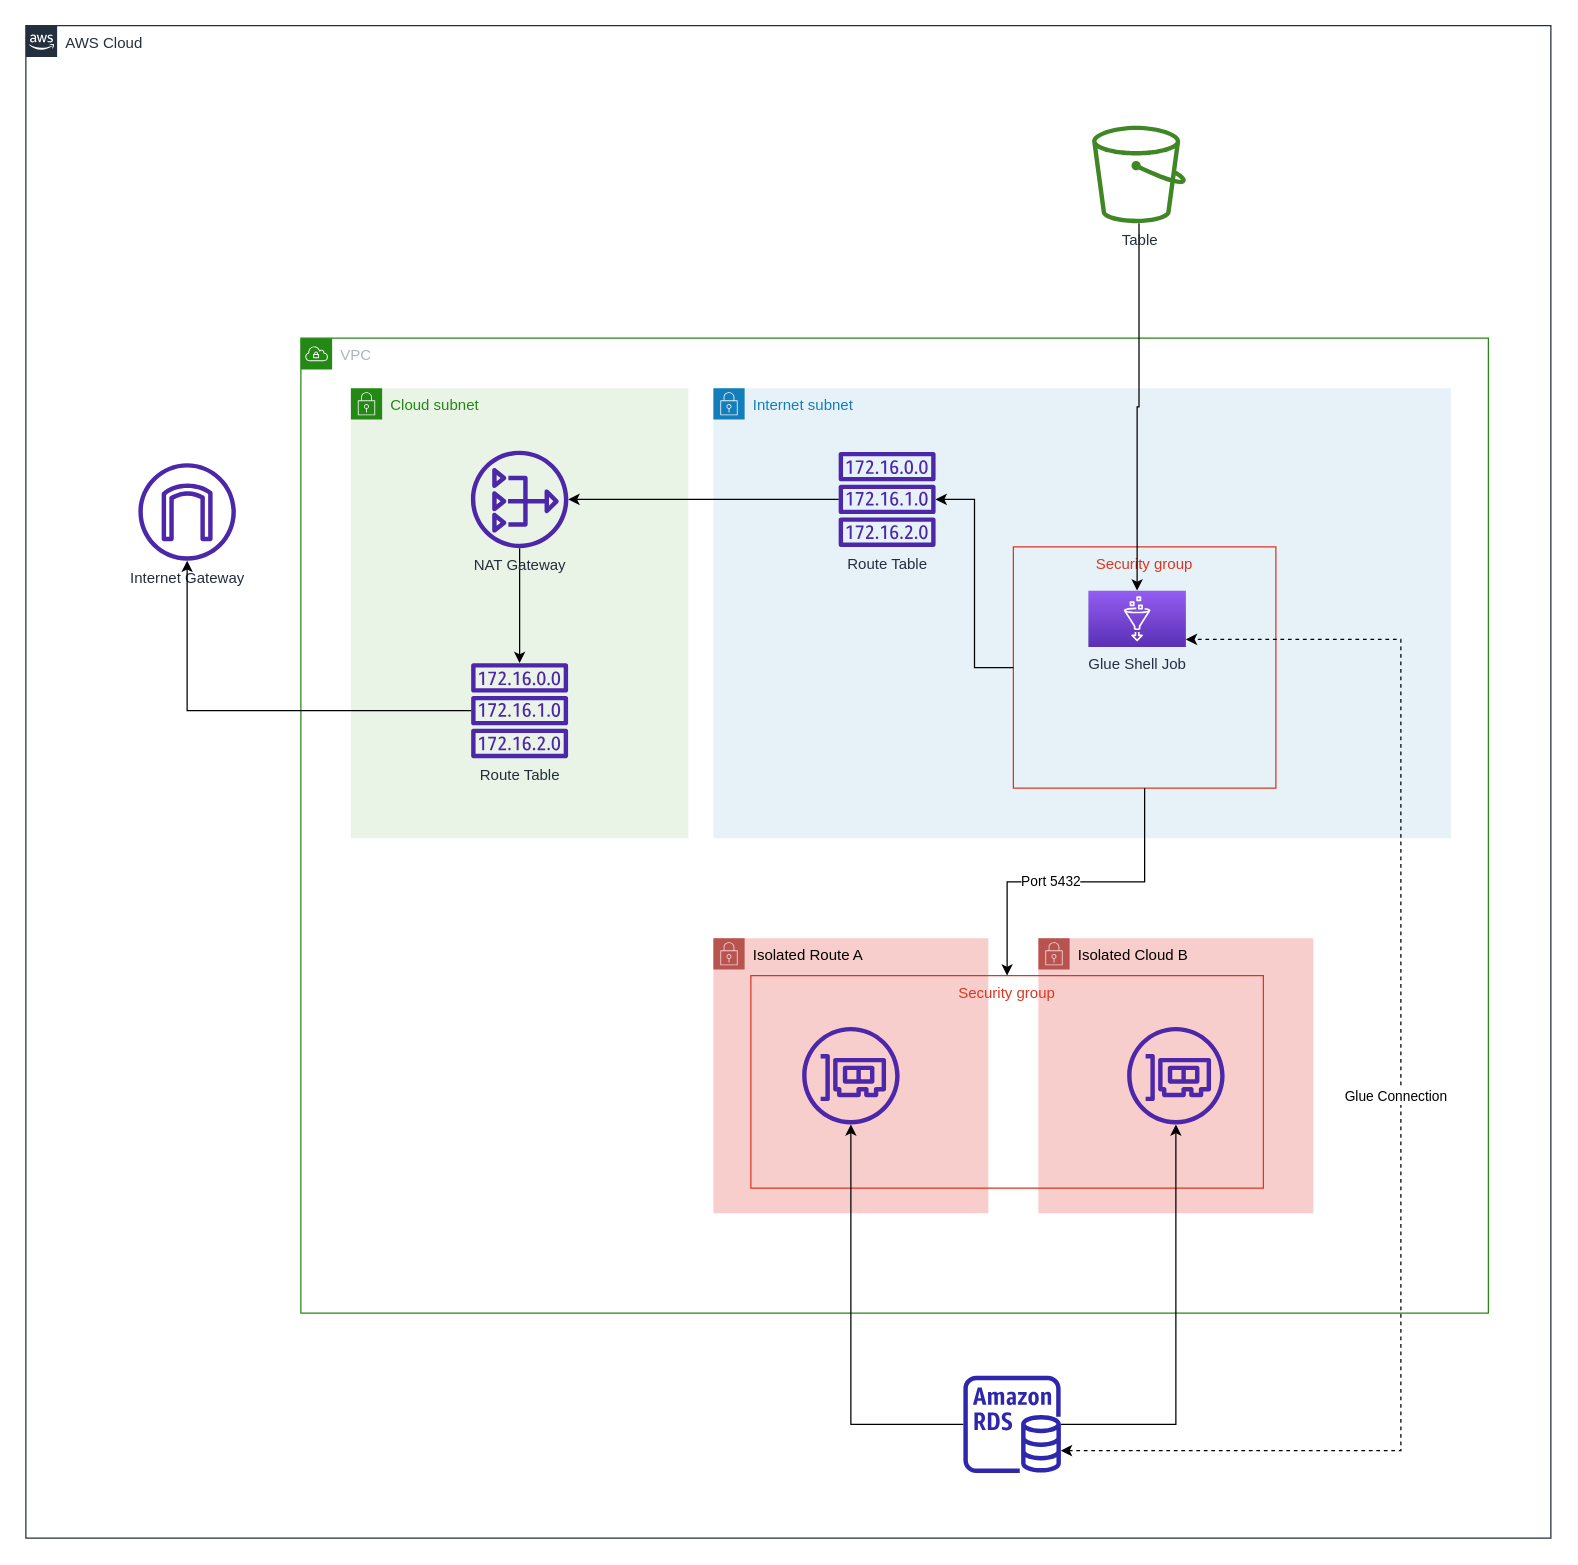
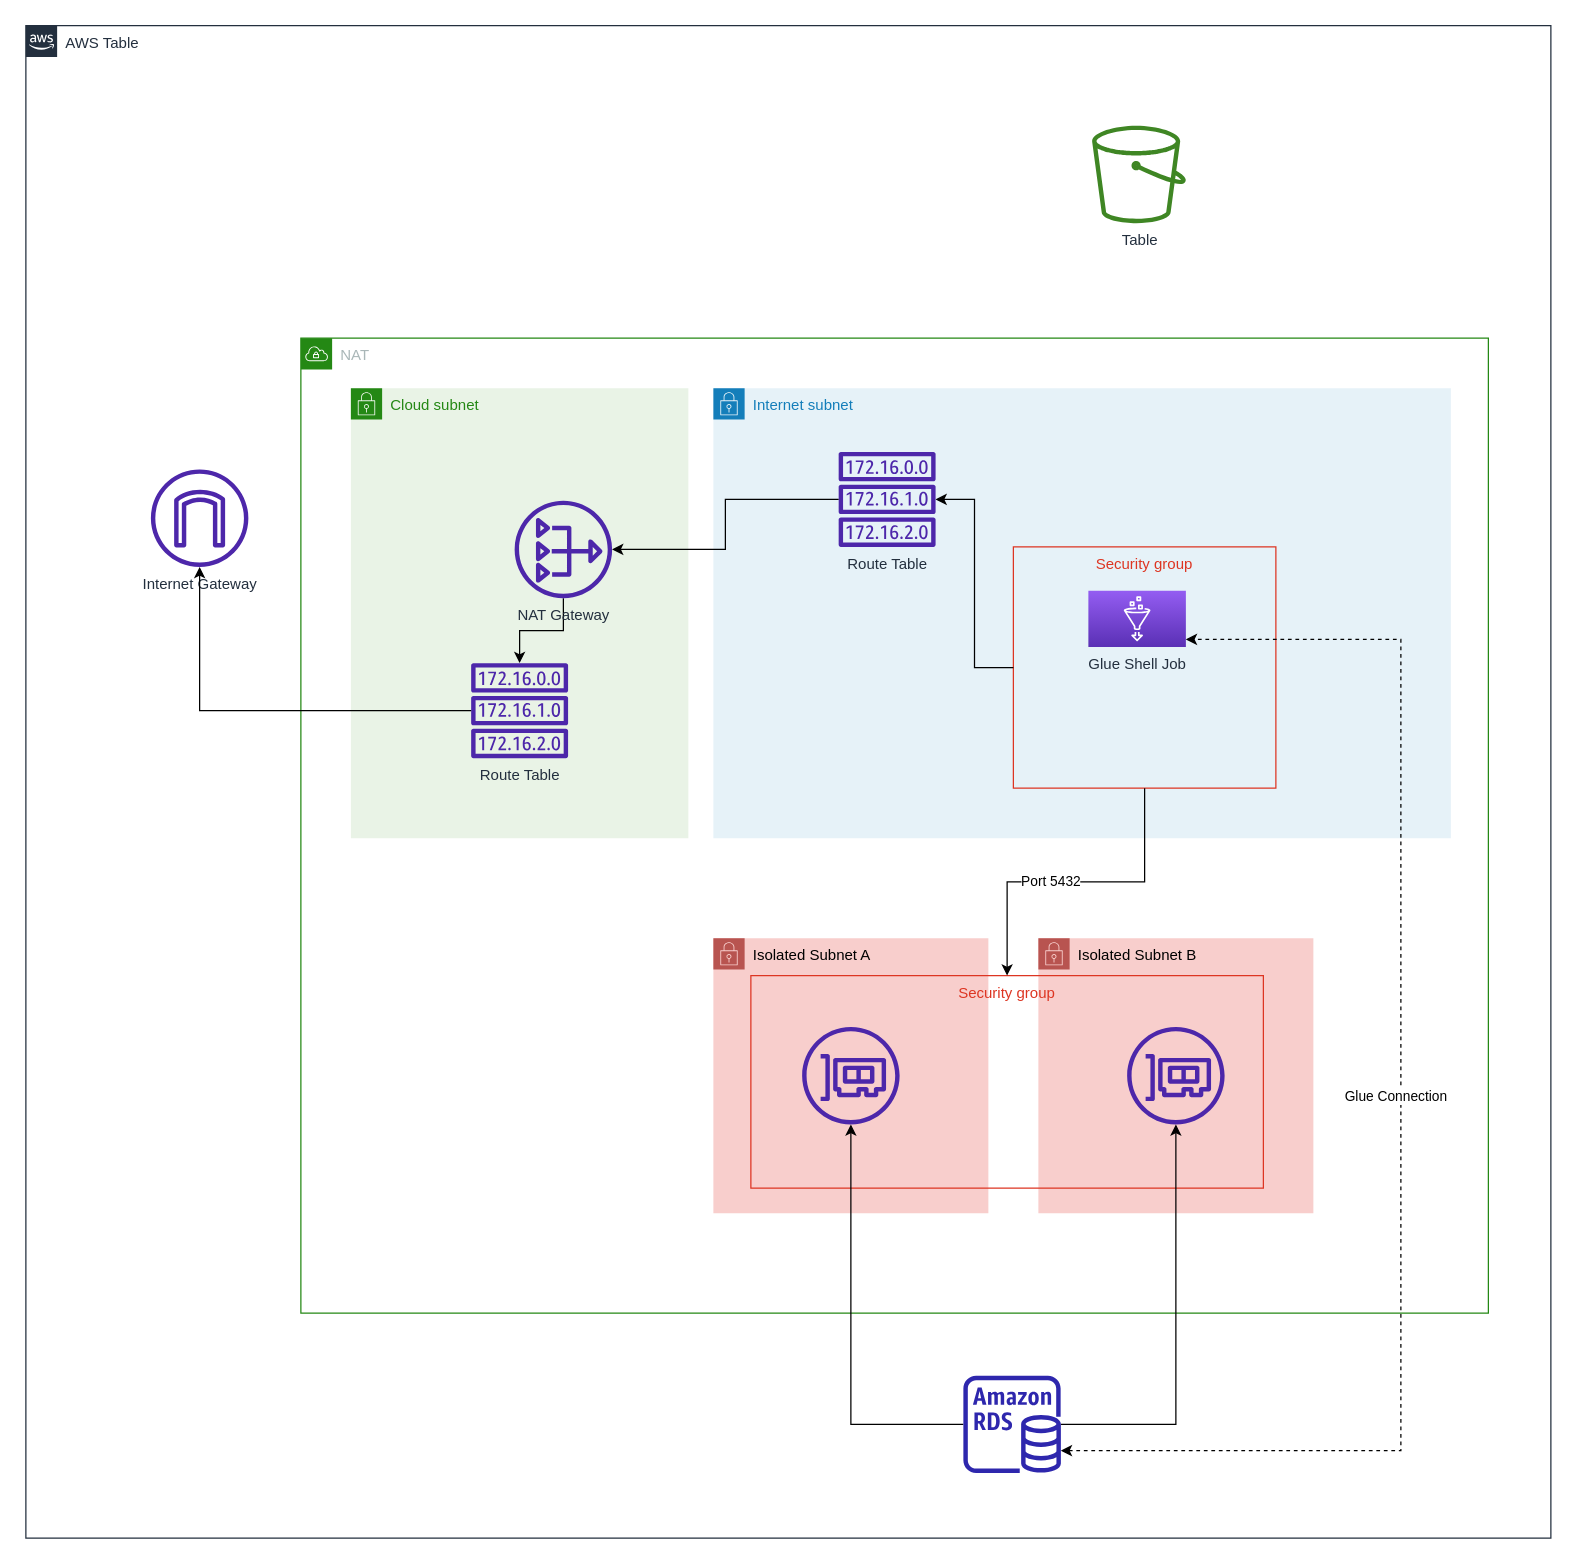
- <mxCell id="2" value="AWS Cloud" style="points=[[0,0],[0.25,0],[0.5,0],[0.75,0],[1,0],[1,0.25],[1,0.5],[1,0.75],[1,1],[0.75,1],[0.5,1],[0.25,1],[0,1],[0,0.75],[0,0.5],[0,0.25]];outlineConnect=0;gradientColor=none;html=1;whiteSpace=wrap;fontSize=12;fontStyle=0;container=1;pointerEvents=0;collapsible=0;recursiveResize=0;shape=mxgraph.aws4.group;grIcon=mxgraph.aws4.group_aws_cloud_alt;strokeColor=#232F3E;fillColor=none;verticalAlign=top;align=left;spacingLeft=30;fontColor=#232F3E;dashed=0;" vertex="1" parent="1"><mxGeometry x="20" y="20" width="1220" height="1210" as="geometry" /></mxCell>
+ <mxCell id="2" value="AWS Table" style="points=[[0,0],[0.25,0],[0.5,0],[0.75,0],[1,0],[1,0.25],[1,0.5],[1,0.75],[1,1],[0.75,1],[0.5,1],[0.25,1],[0,1],[0,0.75],[0,0.5],[0,0.25]];outlineConnect=0;gradientColor=none;html=1;whiteSpace=wrap;fontSize=12;fontStyle=0;container=1;pointerEvents=0;collapsible=0;recursiveResize=0;shape=mxgraph.aws4.group;grIcon=mxgraph.aws4.group_aws_cloud_alt;strokeColor=#232F3E;fillColor=none;verticalAlign=top;align=left;spacingLeft=30;fontColor=#232F3E;dashed=0;" vertex="1" parent="1"><mxGeometry x="20" y="20" width="1220" height="1210" as="geometry" /></mxCell>
- <mxCell id="3" value="VPC" style="points=[[0,0],[0.25,0],[0.5,0],[0.75,0],[1,0],[1,0.25],[1,0.5],[1,0.75],[1,1],[0.75,1],[0.5,1],[0.25,1],[0,1],[0,0.75],[0,0.5],[0,0.25]];outlineConnect=0;gradientColor=none;html=1;whiteSpace=wrap;fontSize=12;fontStyle=0;container=1;pointerEvents=0;collapsible=0;recursiveResize=0;shape=mxgraph.aws4.group;grIcon=mxgraph.aws4.group_vpc;strokeColor=#248814;fillColor=none;verticalAlign=top;align=left;spacingLeft=30;fontColor=#AAB7B8;dashed=0;" vertex="1" parent="2"><mxGeometry x="220" y="250" width="950" height="780" as="geometry" /></mxCell>
+ <mxCell id="3" value="NAT" style="points=[[0,0],[0.25,0],[0.5,0],[0.75,0],[1,0],[1,0.25],[1,0.5],[1,0.75],[1,1],[0.75,1],[0.5,1],[0.25,1],[0,1],[0,0.75],[0,0.5],[0,0.25]];outlineConnect=0;gradientColor=none;html=1;whiteSpace=wrap;fontSize=12;fontStyle=0;container=1;pointerEvents=0;collapsible=0;recursiveResize=0;shape=mxgraph.aws4.group;grIcon=mxgraph.aws4.group_vpc;strokeColor=#248814;fillColor=none;verticalAlign=top;align=left;spacingLeft=30;fontColor=#AAB7B8;dashed=0;" vertex="1" parent="2"><mxGeometry x="220" y="250" width="950" height="780" as="geometry" /></mxCell>
- <mxCell id="21" style="edgeStyle=orthogonalEdgeStyle;rounded=0;orthogonalLoop=1;jettySize=auto;html=1;" edge="1" parent="2" source="22" target="17"><mxGeometry relative="1" as="geometry" /></mxCell>
- <mxCell id="11" value="NAT Gateway" style="sketch=0;outlineConnect=0;fontColor=#232F3E;gradientColor=none;fillColor=#4D27AA;strokeColor=none;dashed=0;verticalLabelPosition=bottom;verticalAlign=top;align=center;html=1;fontSize=12;fontStyle=0;aspect=fixed;pointerEvents=1;shape=mxgraph.aws4.nat_gateway;" vertex="1" parent="9"><mxGeometry x="96" y="50" width="78" height="78" as="geometry" /></mxCell>
+ <mxCell id="11" value="NAT Gateway" style="sketch=0;outlineConnect=0;fontColor=#232F3E;gradientColor=none;fillColor=#4D27AA;strokeColor=none;dashed=0;verticalLabelPosition=bottom;verticalAlign=top;align=center;html=1;fontSize=12;fontStyle=0;aspect=fixed;pointerEvents=1;shape=mxgraph.aws4.nat_gateway;" vertex="1" parent="9"><mxGeometry x="131" y="90" width="78" height="78" as="geometry" /></mxCell>
- <mxCell id="26" value="Internet Gateway" style="sketch=0;outlineConnect=0;fontColor=#232F3E;gradientColor=none;fillColor=#4D27AA;strokeColor=none;dashed=0;verticalLabelPosition=bottom;verticalAlign=top;align=center;html=1;fontSize=12;fontStyle=0;aspect=fixed;pointerEvents=1;shape=mxgraph.aws4.internet_gateway;" vertex="1" parent="2"><mxGeometry x="90" y="350" width="78" height="78" as="geometry" /></mxCell>
+ <mxCell id="26" value="Internet Gateway" style="sketch=0;outlineConnect=0;fontColor=#232F3E;gradientColor=none;fillColor=#4D27AA;strokeColor=none;dashed=0;verticalLabelPosition=bottom;verticalAlign=top;align=center;html=1;fontSize=12;fontStyle=0;aspect=fixed;pointerEvents=1;shape=mxgraph.aws4.internet_gateway;" vertex="1" parent="2"><mxGeometry x="100" y="355" width="78" height="78" as="geometry" /></mxCell>
- <mxCell id="4" value="Isolated Route A" style="points=[[0,0],[0.25,0],[0.5,0],[0.75,0],[1,0],[1,0.25],[1,0.5],[1,0.75],[1,1],[0.75,1],[0.5,1],[0.25,1],[0,1],[0,0.75],[0,0.5],[0,0.25]];outlineConnect=0;html=1;whiteSpace=wrap;fontSize=12;fontStyle=0;container=1;pointerEvents=0;collapsible=0;recursiveResize=0;shape=mxgraph.aws4.group;grIcon=mxgraph.aws4.group_security_group;grStroke=0;strokeColor=#b85450;fillColor=#f8cecc;verticalAlign=top;align=left;spacingLeft=30;dashed=0;" vertex="1" parent="3"><mxGeometry x="330" y="480" width="220" height="220" as="geometry" /></mxCell>
+ <mxCell id="4" value="Isolated Subnet A" style="points=[[0,0],[0.25,0],[0.5,0],[0.75,0],[1,0],[1,0.25],[1,0.5],[1,0.75],[1,1],[0.75,1],[0.5,1],[0.25,1],[0,1],[0,0.75],[0,0.5],[0,0.25]];outlineConnect=0;html=1;whiteSpace=wrap;fontSize=12;fontStyle=0;container=1;pointerEvents=0;collapsible=0;recursiveResize=0;shape=mxgraph.aws4.group;grIcon=mxgraph.aws4.group_security_group;grStroke=0;strokeColor=#b85450;fillColor=#f8cecc;verticalAlign=top;align=left;spacingLeft=30;dashed=0;" vertex="1" parent="3"><mxGeometry x="330" y="480" width="220" height="220" as="geometry" /></mxCell>
- <mxCell id="6" value="Isolated Cloud B" style="points=[[0,0],[0.25,0],[0.5,0],[0.75,0],[1,0],[1,0.25],[1,0.5],[1,0.75],[1,1],[0.75,1],[0.5,1],[0.25,1],[0,1],[0,0.75],[0,0.5],[0,0.25]];outlineConnect=0;html=1;whiteSpace=wrap;fontSize=12;fontStyle=0;container=1;pointerEvents=0;collapsible=0;recursiveResize=0;shape=mxgraph.aws4.group;grIcon=mxgraph.aws4.group_security_group;grStroke=0;strokeColor=#b85450;fillColor=#f8cecc;verticalAlign=top;align=left;spacingLeft=30;dashed=0;" vertex="1" parent="3"><mxGeometry x="590" y="480" width="220" height="220" as="geometry" /></mxCell>
+ <mxCell id="6" value="Isolated Subnet B" style="points=[[0,0],[0.25,0],[0.5,0],[0.75,0],[1,0],[1,0.25],[1,0.5],[1,0.75],[1,1],[0.75,1],[0.5,1],[0.25,1],[0,1],[0,0.75],[0,0.5],[0,0.25]];outlineConnect=0;html=1;whiteSpace=wrap;fontSize=12;fontStyle=0;container=1;pointerEvents=0;collapsible=0;recursiveResize=0;shape=mxgraph.aws4.group;grIcon=mxgraph.aws4.group_security_group;grStroke=0;strokeColor=#b85450;fillColor=#f8cecc;verticalAlign=top;align=left;spacingLeft=30;dashed=0;" vertex="1" parent="3"><mxGeometry x="590" y="480" width="220" height="220" as="geometry" /></mxCell>
